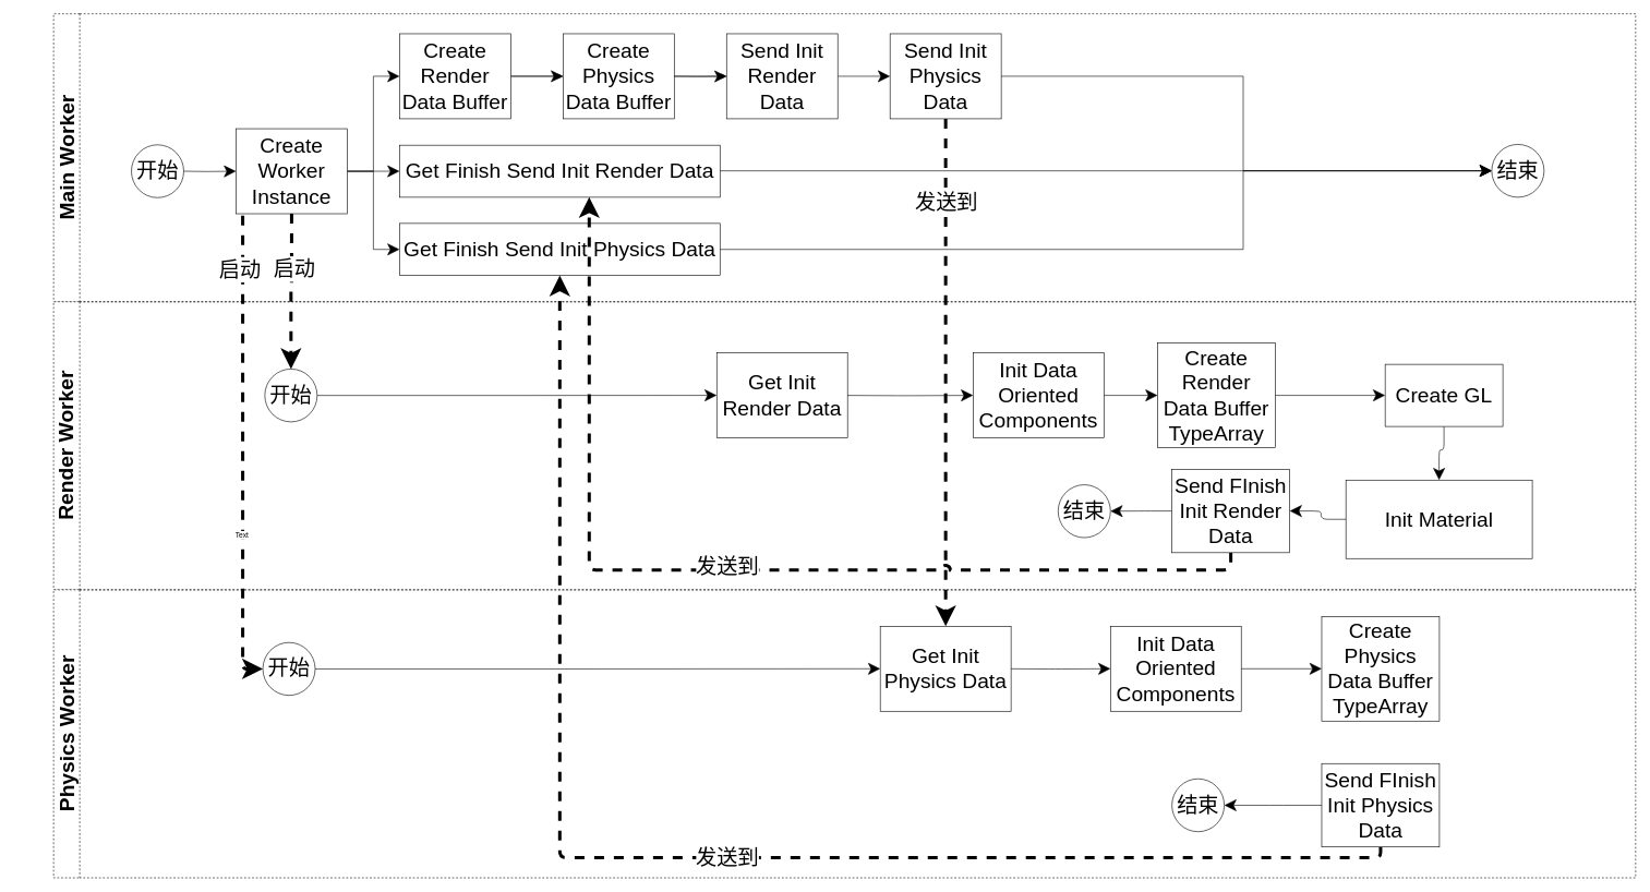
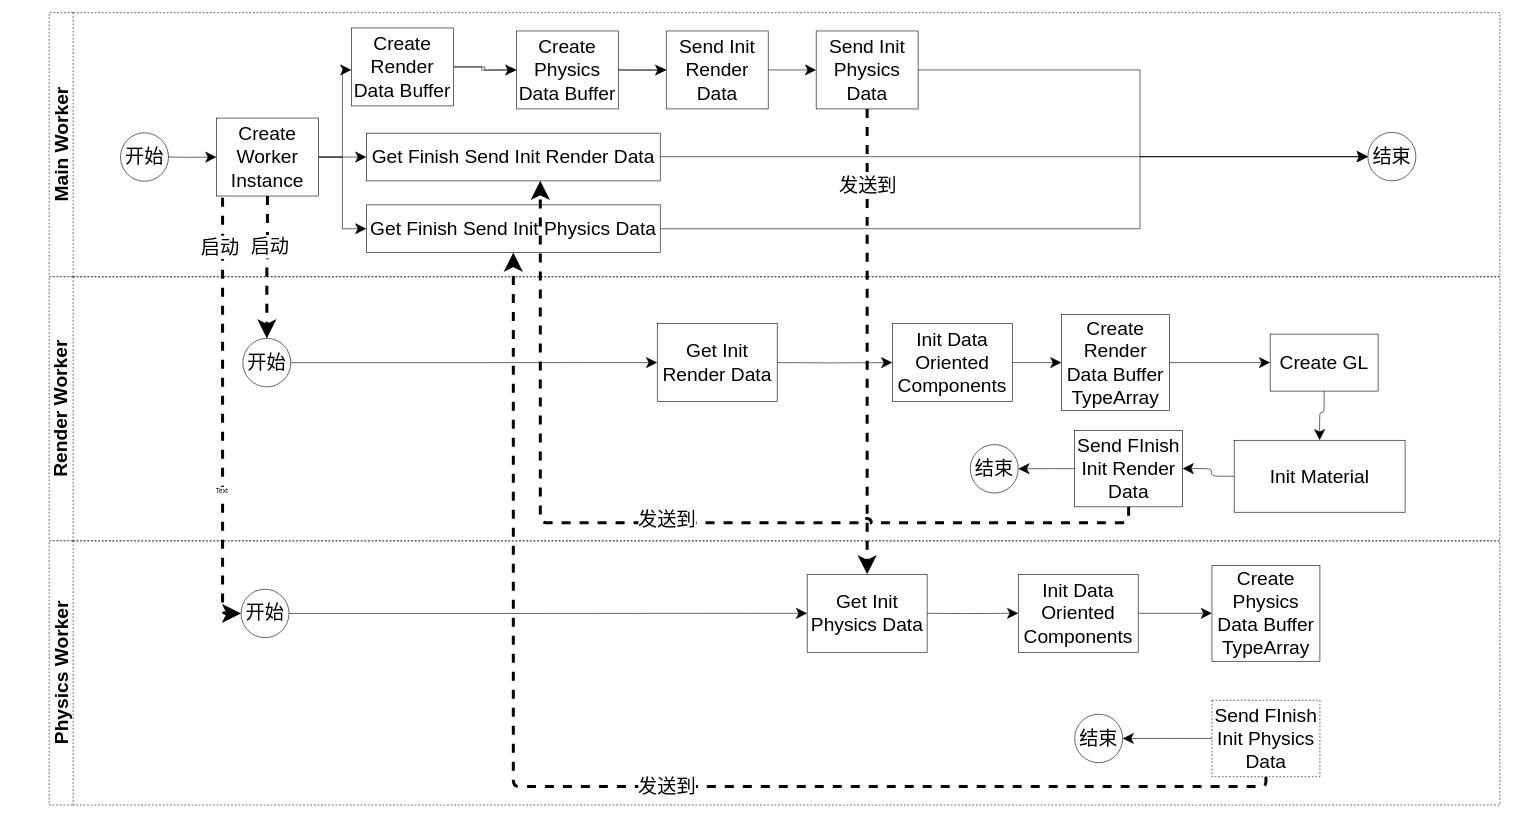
- <mxCell id="17" value="Create Render Data Buffer" style="whiteSpace=wrap;html=1;fontSize=32;" parent="1" vertex="1"><mxGeometry x="610" y="51.14" width="170" height="130" as="geometry" /></mxCell>
+ <mxCell id="17" value="Create Render Data Buffer" style="whiteSpace=wrap;html=1;fontSize=32;" parent="1" vertex="1"><mxGeometry x="585" y="46.14" width="170" height="130" as="geometry" /></mxCell>
- <mxCell id="56" value="Send FInish Init Physics Data" style="whiteSpace=wrap;html=1;fontSize=32;" parent="1" vertex="1"><mxGeometry x="2020" y="1167.14" width="180" height="127.5" as="geometry" /></mxCell>
+ <mxCell id="56" value="Send FInish Init Physics Data" style="whiteSpace=wrap;html=1;fontSize=32;dashed=1;" parent="1" vertex="1"><mxGeometry x="2020" y="1167.14" width="180" height="127.5" as="geometry" /></mxCell>
